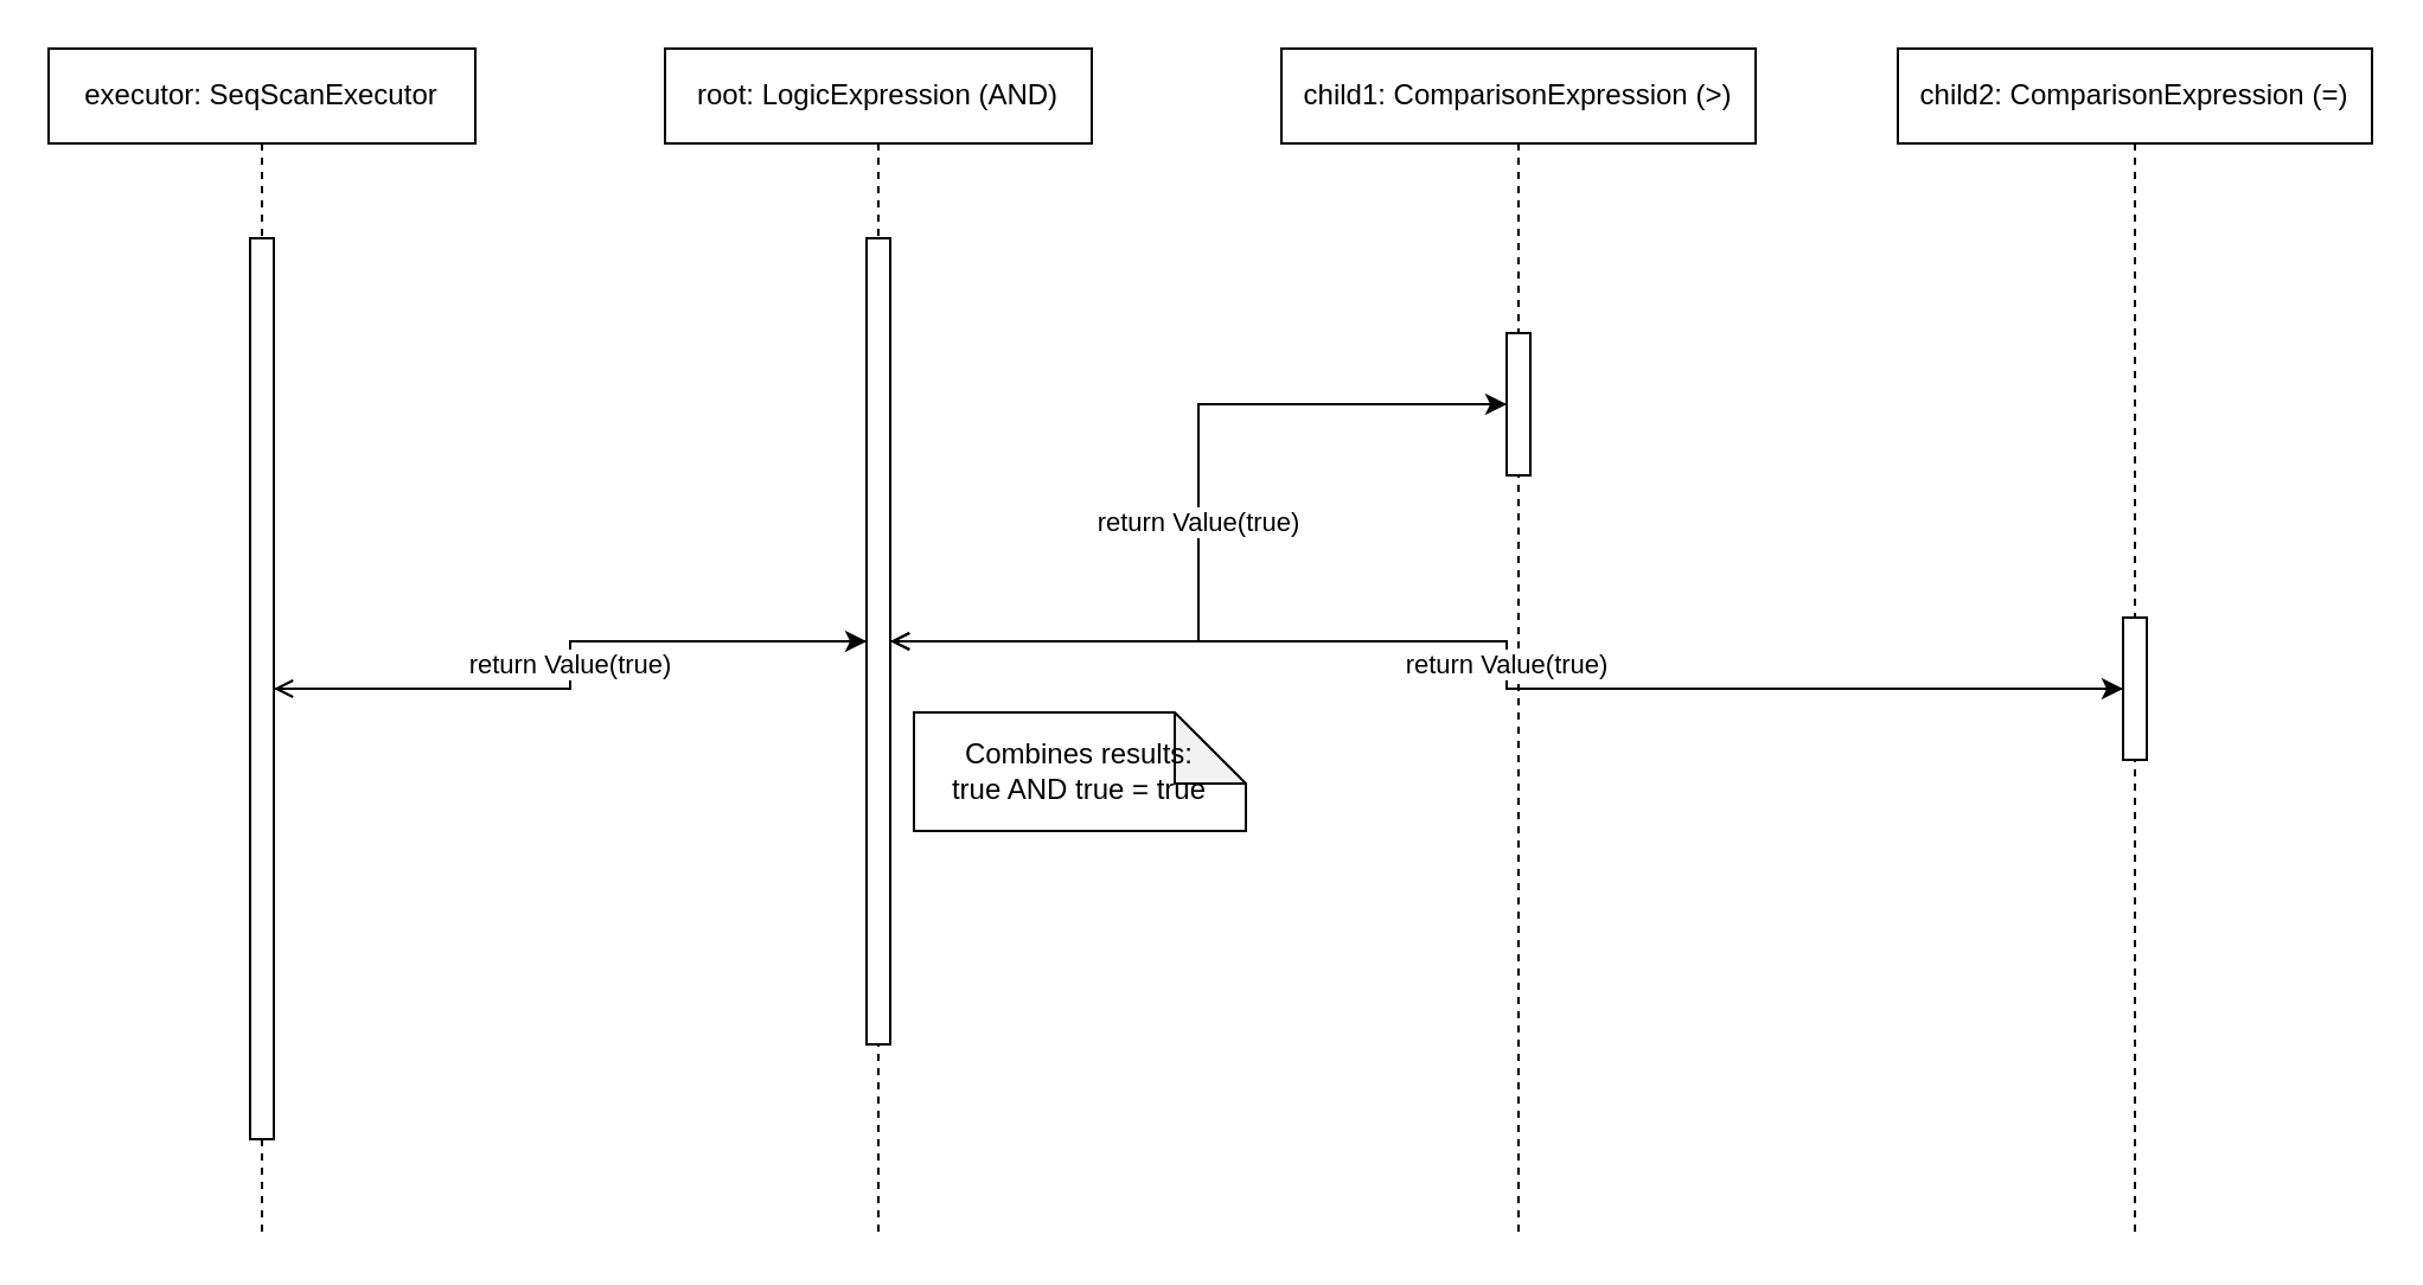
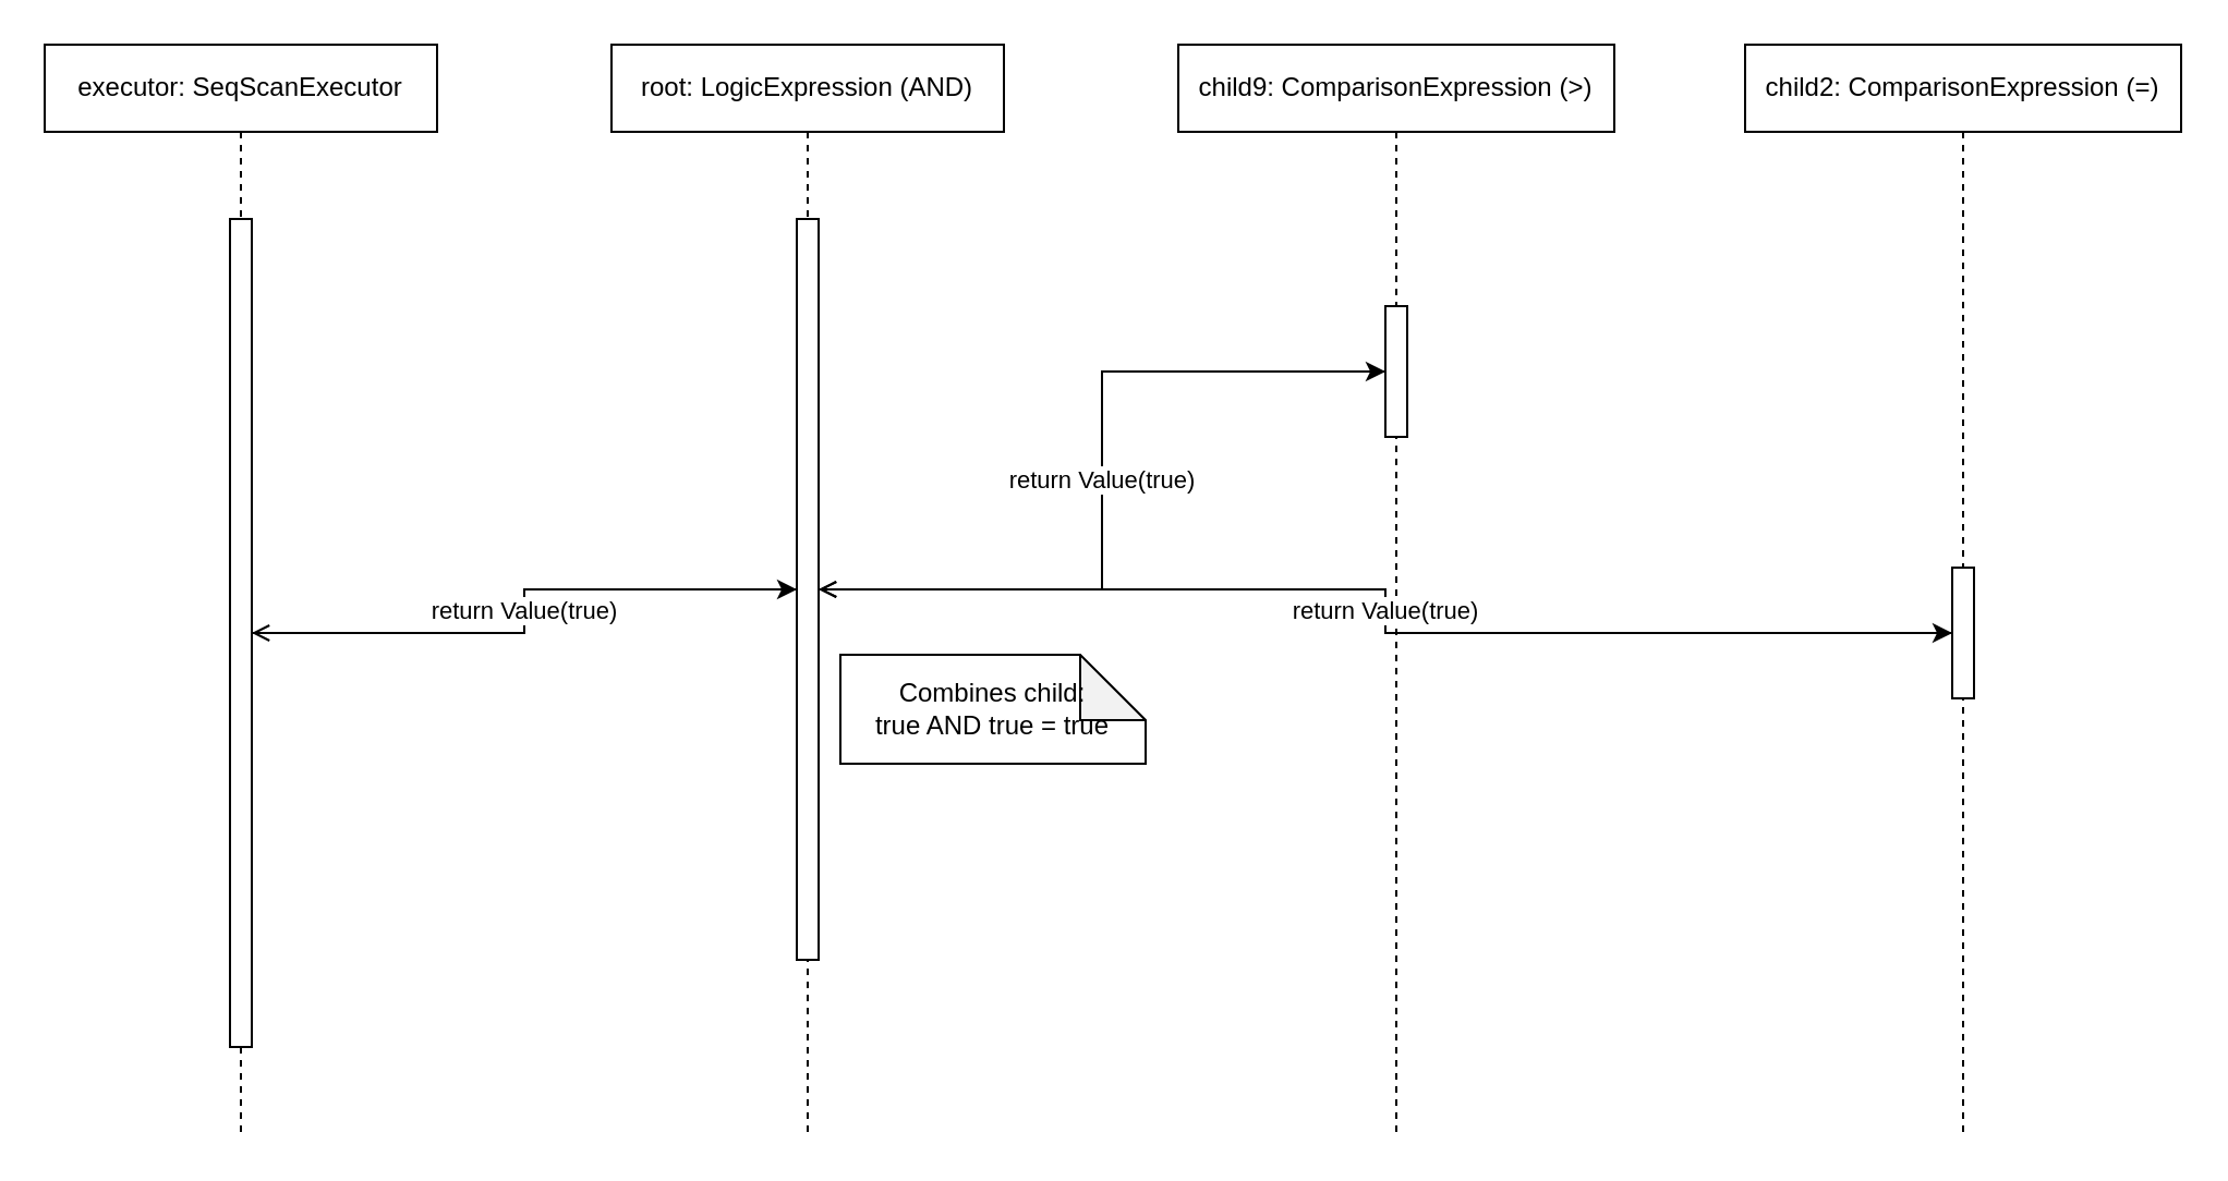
- <mxCell id="6" value="child1: ComparisonExpression (&amp;gt;)" style="shape=umlLifeline;perimeter=lifelinePerimeter;whiteSpace=wrap;html=1;container=1;collapsible=0;recursiveResize=0;outlineConnect=0;" parent="1" vertex="1"><mxGeometry x="540" y="20" width="200" height="500" as="geometry" /></mxCell>
+ <mxCell id="6" value="child9: ComparisonExpression (&amp;gt;)" style="shape=umlLifeline;perimeter=lifelinePerimeter;whiteSpace=wrap;html=1;container=1;collapsible=0;recursiveResize=0;outlineConnect=0;" parent="1" vertex="1"><mxGeometry x="540" y="20" width="200" height="500" as="geometry" /></mxCell>
- <mxCell id="15" value="Combines results: &lt;br&gt;true AND true = true" style="shape=note;whiteSpace=wrap;html=1;backgroundOutline=1;darkOpacity=0.05;" vertex="1" parent="5"><mxGeometry x="20" y="200" width="140" height="50" as="geometry" /></mxCell>
+ <mxCell id="15" value="Combines child: &lt;br&gt;true AND true = true" style="shape=note;whiteSpace=wrap;html=1;backgroundOutline=1;darkOpacity=0.05;" vertex="1" parent="5"><mxGeometry x="20" y="200" width="140" height="50" as="geometry" /></mxCell>
